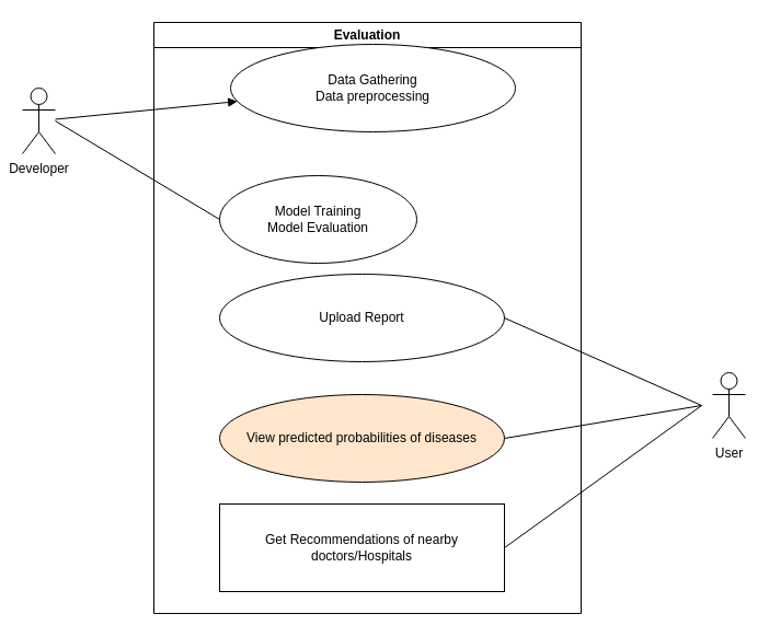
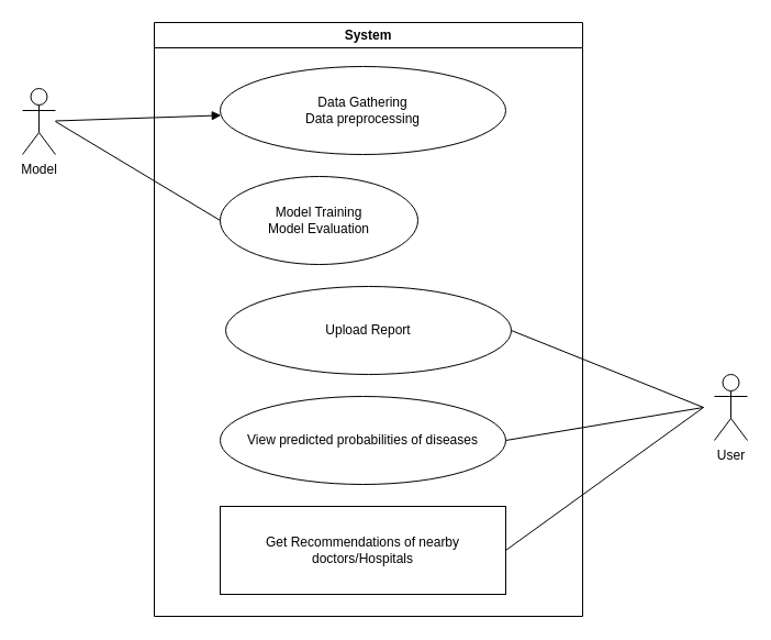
- <mxCell id="2" value="Evaluation" style="swimlane;whiteSpace=wrap;html=1;" vertex="1" parent="1"><mxGeometry x="140" y="20" width="390" height="540" as="geometry"><mxRectangle x="220" y="60" width="80" height="30" as="alternateBounds" /></mxGeometry></mxCell>
+ <mxCell id="2" value="System" style="swimlane;whiteSpace=wrap;html=1;" vertex="1" parent="1"><mxGeometry x="140" y="20" width="390" height="540" as="geometry"><mxRectangle x="220" y="60" width="80" height="30" as="alternateBounds" /></mxGeometry></mxCell>
- <mxCell id="3" value="Data Gathering&lt;br&gt;Data preprocessing" style="ellipse;whiteSpace=wrap;html=1;" vertex="1" parent="2"><mxGeometry x="70" y="20" width="260" height="80" as="geometry" /></mxCell>
+ <mxCell id="3" value="Data Gathering&lt;br&gt;Data preprocessing" style="ellipse;whiteSpace=wrap;html=1;" vertex="1" parent="2"><mxGeometry x="60" y="40" width="260" height="80" as="geometry" /></mxCell>
- <mxCell id="8" value="Developer" style="shape=umlActor;verticalLabelPosition=bottom;verticalAlign=top;html=1;outlineConnect=0;" vertex="1" parent="1"><mxGeometry x="20" y="80" width="30" height="60" as="geometry" /></mxCell>
+ <mxCell id="8" value="Model" style="shape=umlActor;verticalLabelPosition=bottom;verticalAlign=top;html=1;outlineConnect=0;" vertex="1" parent="1"><mxGeometry x="20" y="80" width="30" height="60" as="geometry" /></mxCell>
- <mxCell id="5" value="Upload Report" style="ellipse;whiteSpace=wrap;html=1;" vertex="1" parent="2"><mxGeometry x="60" y="230" width="260" height="80" as="geometry" /></mxCell>
+ <mxCell id="5" value="Upload Report" style="ellipse;whiteSpace=wrap;html=1;" vertex="1" parent="2"><mxGeometry x="65" y="240" width="260" height="80" as="geometry" /></mxCell>
- <mxCell id="6" value="View predicted probabilities of diseases" style="ellipse;whiteSpace=wrap;html=1;fillColor=#ffe6cc;" vertex="1" parent="2"><mxGeometry x="60" y="340" width="260" height="80" as="geometry" /></mxCell>
+ <mxCell id="6" value="View predicted probabilities of diseases" style="ellipse;whiteSpace=wrap;html=1;" vertex="1" parent="2"><mxGeometry x="60" y="340" width="260" height="80" as="geometry" /></mxCell>
